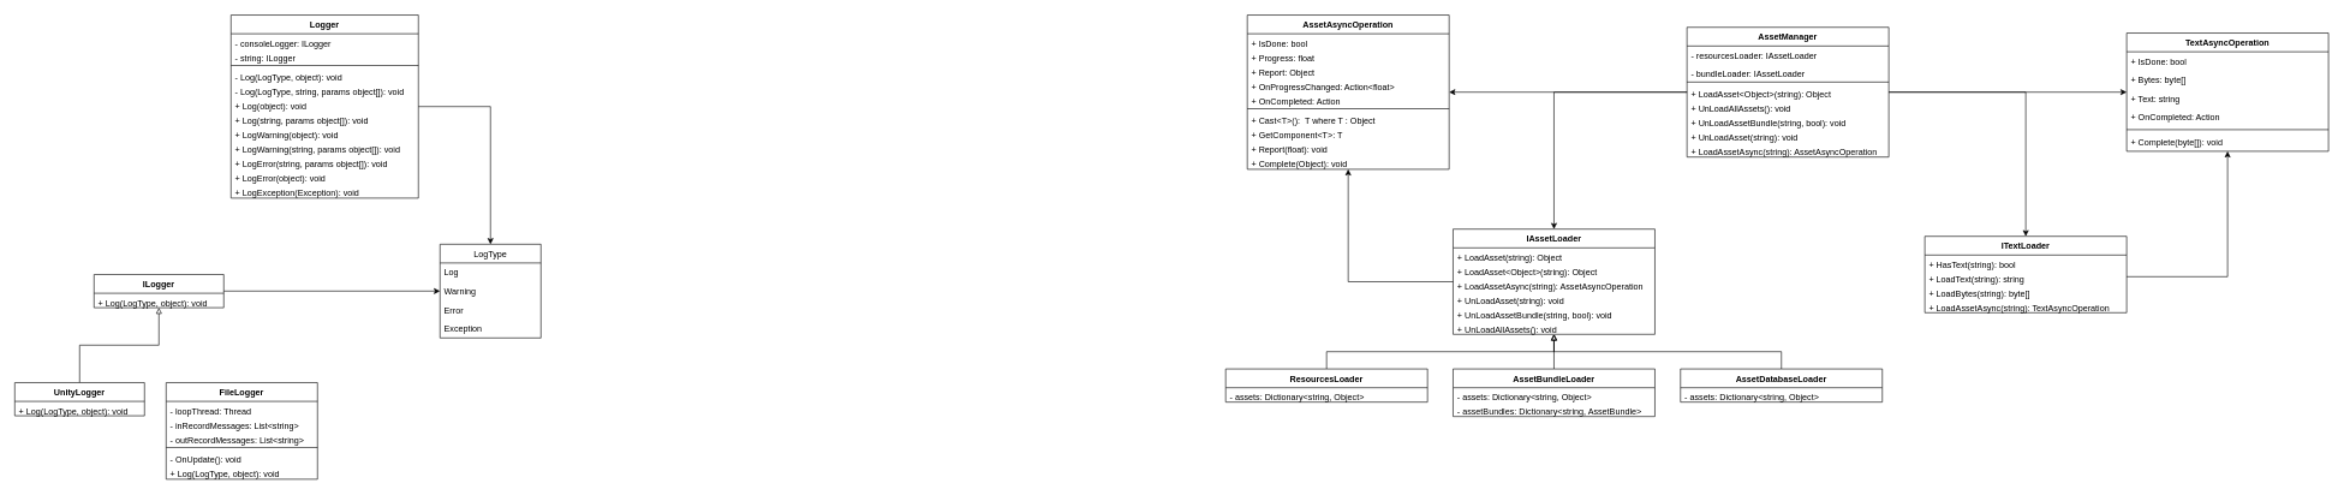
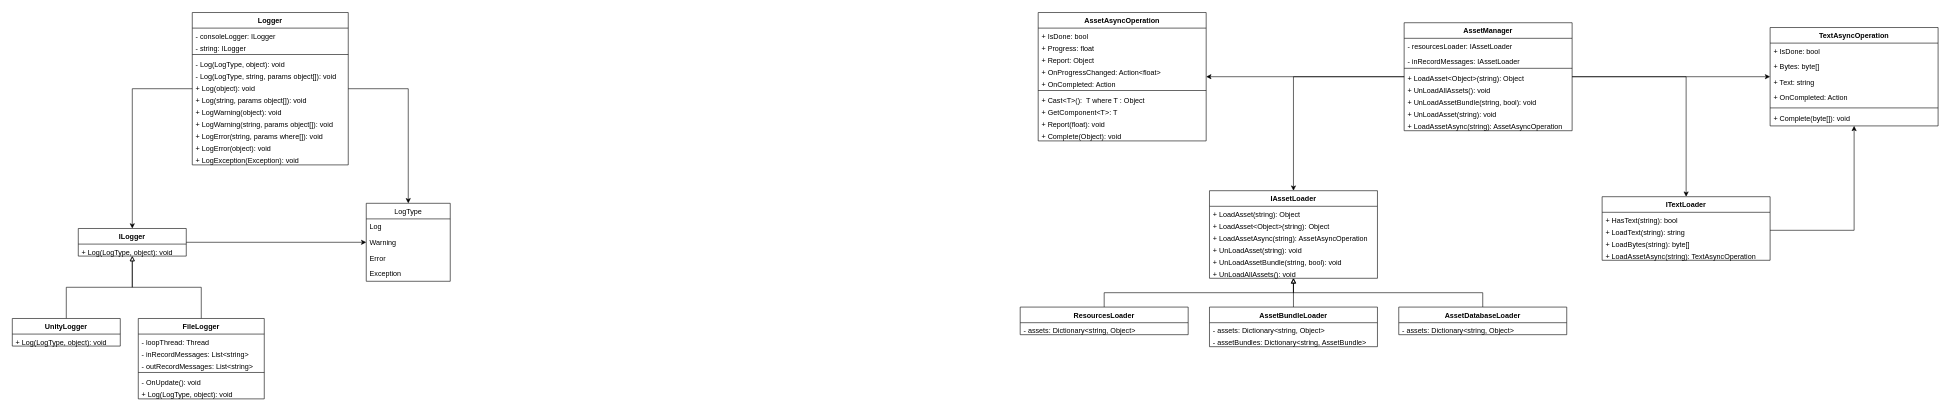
- <mxCell id="59" value="- bundleLoader: IAssetLoader" style="text;strokeColor=none;fillColor=none;align=left;verticalAlign=top;spacingLeft=4;spacingRight=4;overflow=hidden;rotatable=0;points=[[0,0.5],[1,0.5]];portConstraint=eastwest;" parent="57" vertex="1"><mxGeometry y="52" width="280" height="20" as="geometry" /></mxCell>
+ <mxCell id="59" value="- inRecordMessages: IAssetLoader" style="text;strokeColor=none;fillColor=none;align=left;verticalAlign=top;spacingLeft=4;spacingRight=4;overflow=hidden;rotatable=0;points=[[0,0.5],[1,0.5]];portConstraint=eastwest;" parent="57" vertex="1"><mxGeometry y="52" width="280" height="20" as="geometry" /></mxCell>
+ <mxCell id="4" style="edgeStyle=orthogonalEdgeStyle;rounded=0;orthogonalLoop=1;jettySize=auto;html=1;" parent="1" source="17" target="2" edge="1"><mxGeometry relative="1" as="geometry" /></mxCell>
- <mxCell id="27" value="+ LogError(string, params object[]): void" style="text;strokeColor=none;fillColor=none;align=left;verticalAlign=top;spacingLeft=4;spacingRight=4;overflow=hidden;rotatable=0;points=[[0,0.5],[1,0.5]];portConstraint=eastwest;" parent="17" vertex="1"><mxGeometry y="194" width="260" height="20" as="geometry" /></mxCell>
+ <mxCell id="27" value="+ LogError(string, params where[]): void" style="text;strokeColor=none;fillColor=none;align=left;verticalAlign=top;spacingLeft=4;spacingRight=4;overflow=hidden;rotatable=0;points=[[0,0.5],[1,0.5]];portConstraint=eastwest;" parent="17" vertex="1"><mxGeometry y="194" width="260" height="20" as="geometry" /></mxCell>
- <mxCell id="36" style="edgeStyle=orthogonalEdgeStyle;rounded=0;orthogonalLoop=1;jettySize=auto;html=1;" edge="1" parent="1" source="37" target="66"><mxGeometry relative="1" as="geometry" /></mxCell>
+ <mxCell id="9" style="edgeStyle=orthogonalEdgeStyle;rounded=0;orthogonalLoop=1;jettySize=auto;html=1;endArrow=block;endFill=0;" parent="1" source="10" target="2" edge="1"><mxGeometry relative="1" as="geometry"><mxPoint x="290" y="520" as="sourcePoint" /></mxGeometry></mxCell>
